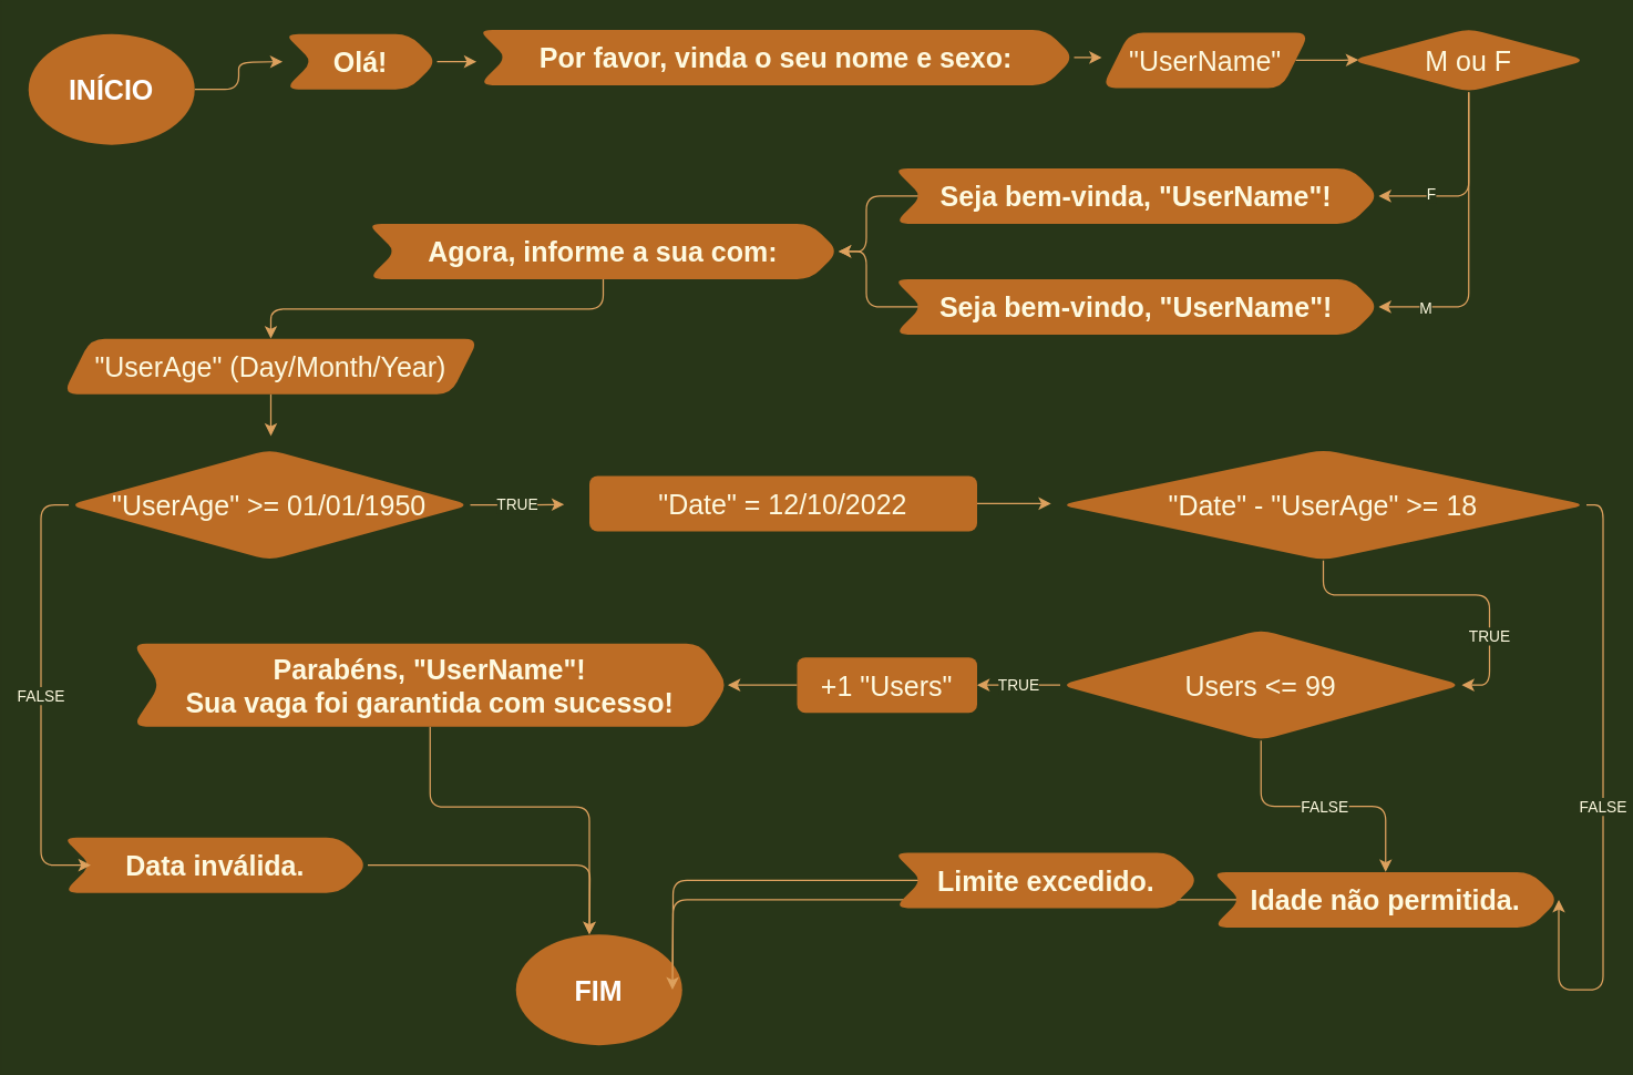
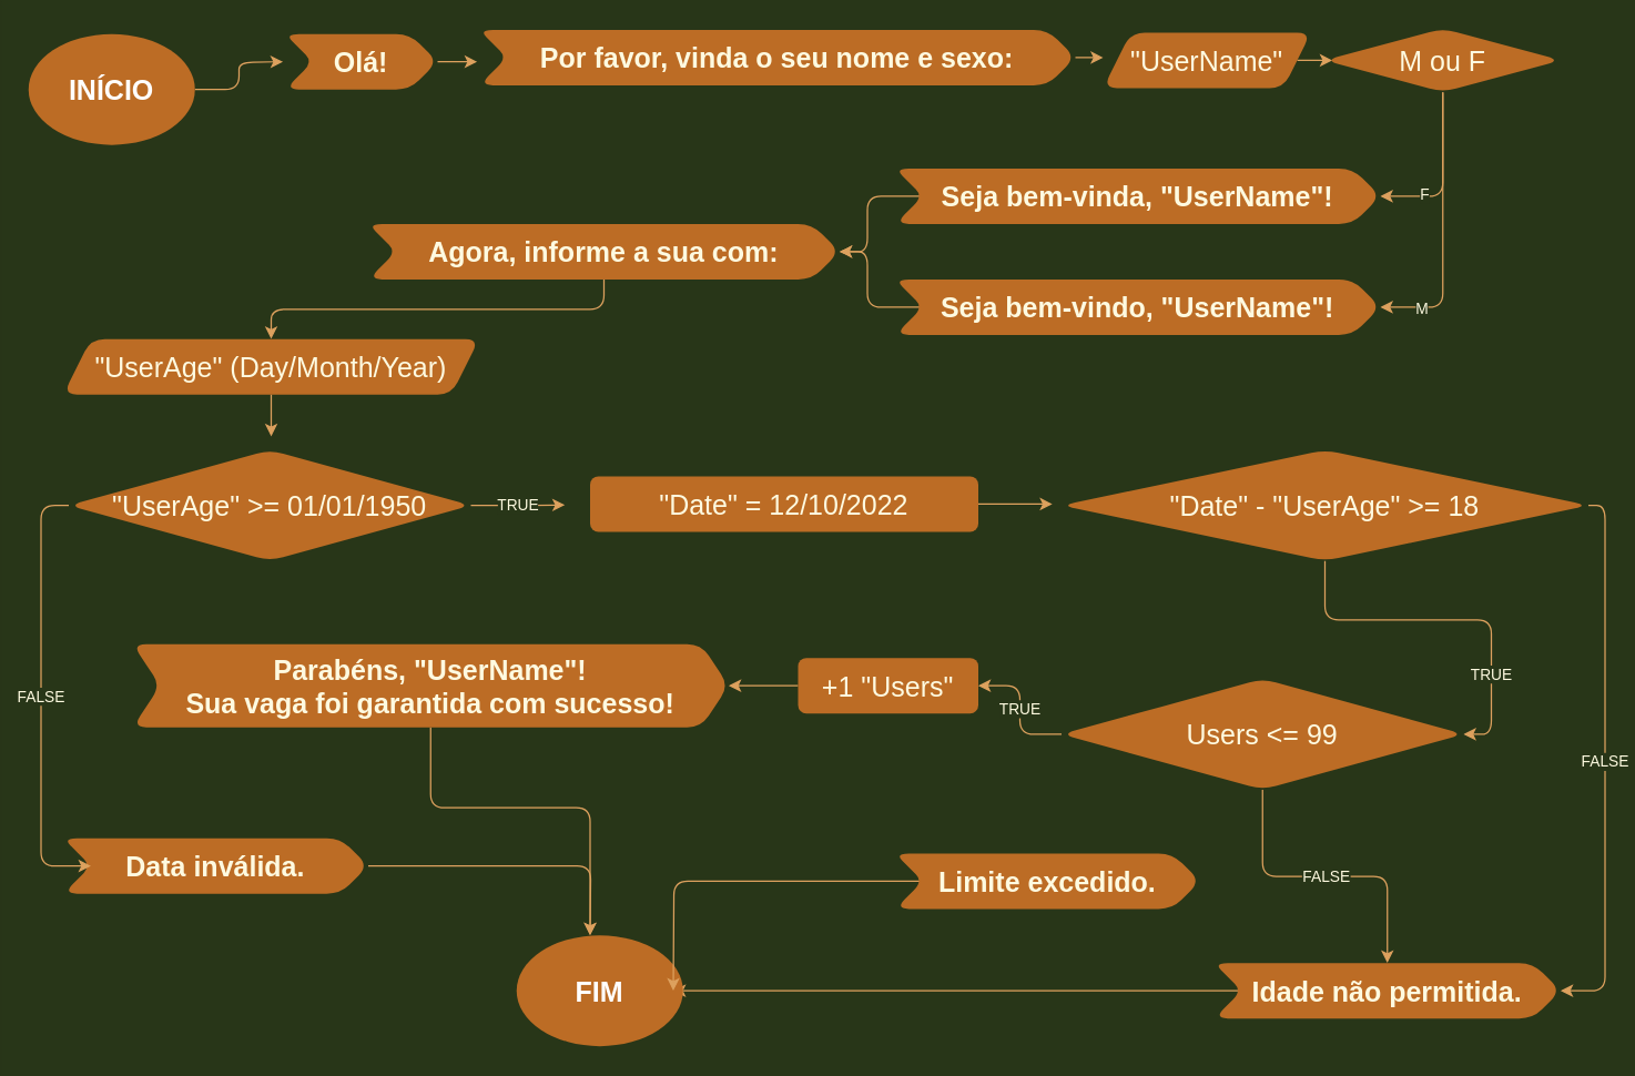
- <mxCell id="38" value="M ou F" style="rhombus;shadow=0;labelBackgroundColor=none;labelBorderColor=none;fillStyle=auto;strokeColor=none;strokeWidth=5;fontFamily=Helvetica;fontSize=20;fontColor=#FEFAE0;fillColor=#BC6C25;html=1;whiteSpace=wrap;rounded=1;" parent="1" vertex="1"><mxGeometry x="975" y="20" width="170" height="46" as="geometry" /></mxCell>
+ <mxCell id="38" value="M ou F" style="rhombus;shadow=0;labelBackgroundColor=none;labelBorderColor=none;fillStyle=auto;strokeColor=none;strokeWidth=5;fontFamily=Helvetica;fontSize=20;fontColor=#FEFAE0;fillColor=#BC6C25;html=1;whiteSpace=wrap;rounded=1;" parent="1" vertex="1"><mxGeometry x="955" y="20" width="170" height="46" as="geometry" /></mxCell>
- <mxCell id="44" value="Users &amp;lt;= 99" style="rhombus;shadow=0;labelBackgroundColor=none;labelBorderColor=none;fillStyle=auto;strokeColor=none;strokeWidth=5;fontFamily=Helvetica;fontSize=20;fontColor=#FEFAE0;fillColor=#BC6C25;html=1;whiteSpace=wrap;rounded=1;" parent="1" vertex="1"><mxGeometry x="765" y="454" width="290" height="80" as="geometry" /></mxCell>
+ <mxCell id="44" value="Users &amp;lt;= 99" style="rhombus;shadow=0;labelBackgroundColor=none;labelBorderColor=none;fillStyle=auto;strokeColor=none;strokeWidth=5;fontFamily=Helvetica;fontSize=20;fontColor=#FEFAE0;fillColor=#BC6C25;html=1;whiteSpace=wrap;rounded=1;" parent="1" vertex="1"><mxGeometry x="765" y="489" width="290" height="80" as="geometry" /></mxCell>
- <mxCell id="15" value="Idade não permitida." style="shape=step;perimeter=stepPerimeter;whiteSpace=wrap;html=1;fixedSize=1;shadow=0;fillStyle=auto;strokeColor=none;strokeWidth=5;fontFamily=Helvetica;fontSize=20;fontColor=#FEFAE0;fillColor=#BC6C25;fontStyle=1;rounded=1;" parent="1" vertex="1"><mxGeometry x="875" y="629" width="250" height="40" as="geometry" /></mxCell>
+ <mxCell id="15" value="Idade não permitida." style="shape=step;perimeter=stepPerimeter;whiteSpace=wrap;html=1;fixedSize=1;shadow=0;fillStyle=auto;strokeColor=none;strokeWidth=5;fontFamily=Helvetica;fontSize=20;fontColor=#FEFAE0;fillColor=#BC6C25;fontStyle=1;rounded=1;" parent="1" vertex="1"><mxGeometry x="875" y="694" width="250" height="40" as="geometry" /></mxCell>
